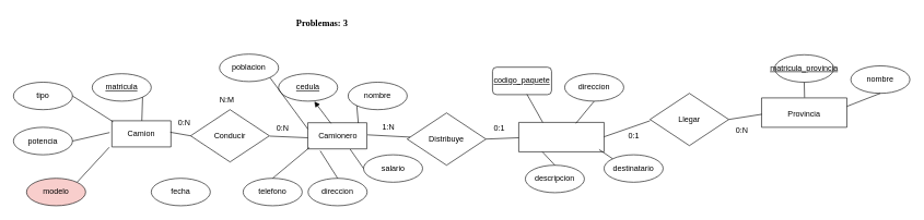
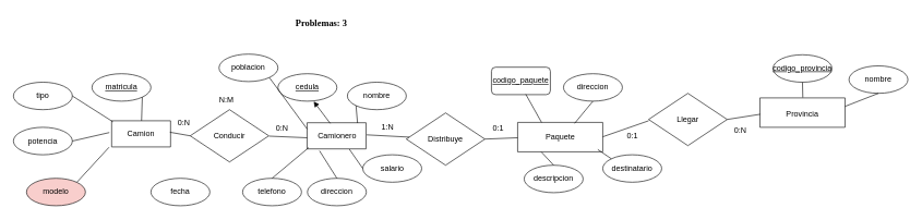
- <mxCell id="54" value="&lt;u&gt;matricula_provincia&lt;/u&gt;" style="ellipse;whiteSpace=wrap;html=1;" vertex="1" parent="1"><mxGeometry x="1180" y="83" width="90" height="42" as="geometry" /></mxCell>
+ <mxCell id="54" value="&lt;u&gt;codigo_provincia&lt;/u&gt;" style="ellipse;whiteSpace=wrap;html=1;" vertex="1" parent="1"><mxGeometry x="1180" y="83" width="90" height="42" as="geometry" /></mxCell>
+ <mxCell id="11" value="Paquete" style="text;html=1;align=center;verticalAlign=middle;resizable=0;points=[];autosize=1;strokeColor=none;fillColor=none;" parent="1" vertex="1"><mxGeometry x="820" y="194" width="70" height="30" as="geometry" /></mxCell>
